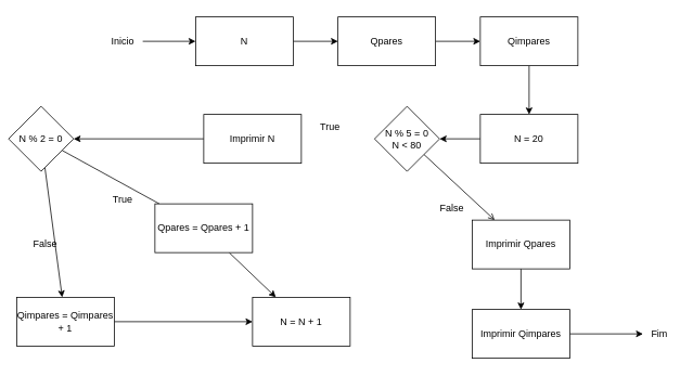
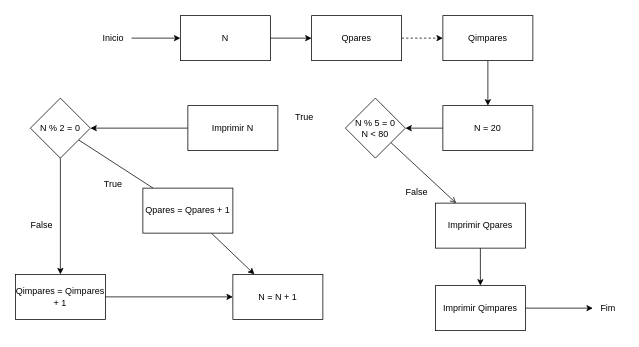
- <mxCell id="10" value="" style="edgeStyle=none;html=1;" edge="1" parent="1" source="11" target="13"><mxGeometry relative="1" as="geometry" /></mxCell>
+ <mxCell id="10" value="" style="edgeStyle=none;html=1;dashed=1;" edge="1" parent="1" source="11" target="13"><mxGeometry relative="1" as="geometry" /></mxCell>
- <mxCell id="19" value="N % 2 = 0" style="rhombus;whiteSpace=wrap;html=1;" vertex="1" parent="1"><mxGeometry x="10" y="130" width="80" height="80" as="geometry" /></mxCell>
+ <mxCell id="19" value="N % 2 = 0" style="rhombus;whiteSpace=wrap;html=1;" vertex="1" parent="1"><mxGeometry x="40" y="130" width="80" height="80" as="geometry" /></mxCell>
